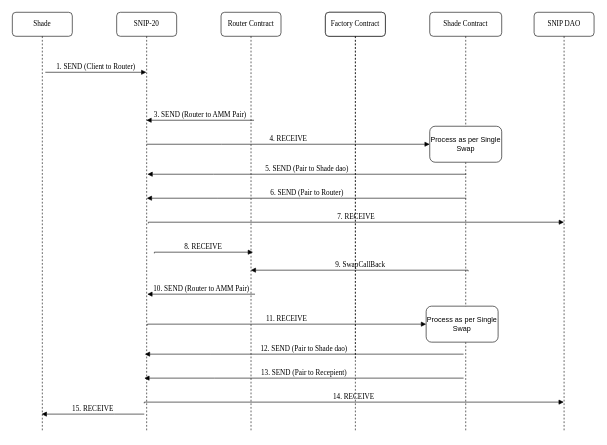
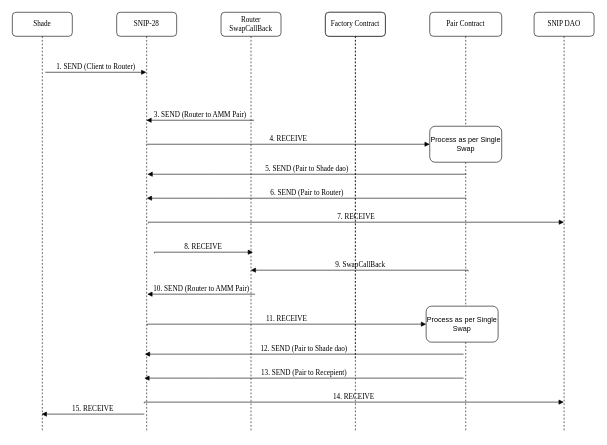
- <mxCell id="14" value="SNIP-20" style="shape=umlLifeline;perimeter=lifelinePerimeter;whiteSpace=wrap;html=1;container=1;collapsible=0;recursiveResize=0;outlineConnect=0;rounded=1;shadow=0;comic=0;labelBackgroundColor=none;strokeWidth=1;fontFamily=Verdana;fontSize=12;align=center;" parent="1" vertex="1"><mxGeometry x="194" y="20" width="100" height="700" as="geometry" /></mxCell>
+ <mxCell id="14" value="SNIP-28" style="shape=umlLifeline;perimeter=lifelinePerimeter;whiteSpace=wrap;html=1;container=1;collapsible=0;recursiveResize=0;outlineConnect=0;rounded=1;shadow=0;comic=0;labelBackgroundColor=none;strokeWidth=1;fontFamily=Verdana;fontSize=12;align=center;" parent="1" vertex="1"><mxGeometry x="194" y="20" width="100" height="700" as="geometry" /></mxCell>
- <mxCell id="2" value="Router Contract" style="shape=umlLifeline;perimeter=lifelinePerimeter;whiteSpace=wrap;html=1;container=1;collapsible=0;recursiveResize=0;outlineConnect=0;rounded=1;shadow=0;comic=0;labelBackgroundColor=none;strokeWidth=1;fontFamily=Verdana;fontSize=12;align=center;" parent="1" vertex="1"><mxGeometry x="368" y="20" width="100" height="700" as="geometry" /></mxCell>
+ <mxCell id="2" value="Router SwapCallBack" style="shape=umlLifeline;perimeter=lifelinePerimeter;whiteSpace=wrap;html=1;container=1;collapsible=0;recursiveResize=0;outlineConnect=0;rounded=1;shadow=0;comic=0;labelBackgroundColor=none;strokeWidth=1;fontFamily=Verdana;fontSize=12;align=center;" parent="1" vertex="1"><mxGeometry x="368" y="20" width="100" height="700" as="geometry" /></mxCell>
- <mxCell id="5" value="Shade Contract" style="shape=umlLifeline;perimeter=lifelinePerimeter;whiteSpace=wrap;html=1;container=1;collapsible=0;recursiveResize=0;outlineConnect=0;rounded=1;shadow=0;comic=0;labelBackgroundColor=none;strokeWidth=1;fontFamily=Verdana;fontSize=12;align=center;" parent="1" vertex="1"><mxGeometry x="716" y="20" width="120" height="700" as="geometry" /></mxCell>
+ <mxCell id="5" value="Pair Contract" style="shape=umlLifeline;perimeter=lifelinePerimeter;whiteSpace=wrap;html=1;container=1;collapsible=0;recursiveResize=0;outlineConnect=0;rounded=1;shadow=0;comic=0;labelBackgroundColor=none;strokeWidth=1;fontFamily=Verdana;fontSize=12;align=center;" parent="1" vertex="1"><mxGeometry x="716" y="20" width="120" height="700" as="geometry" /></mxCell>
